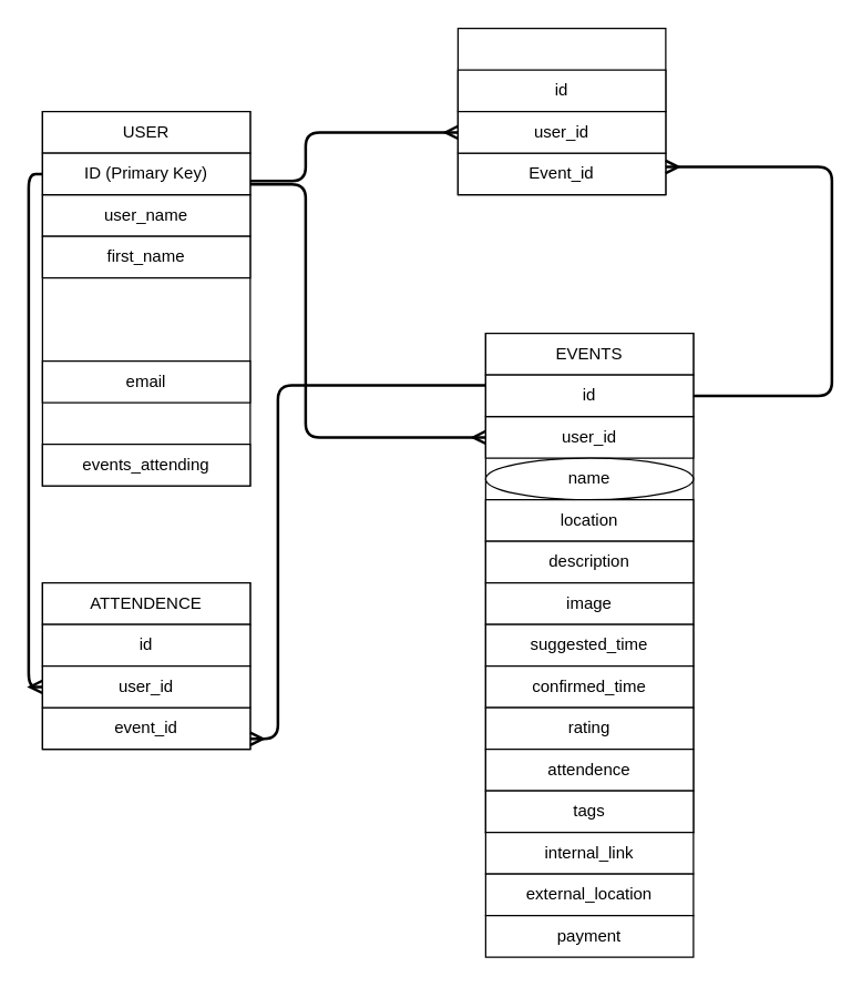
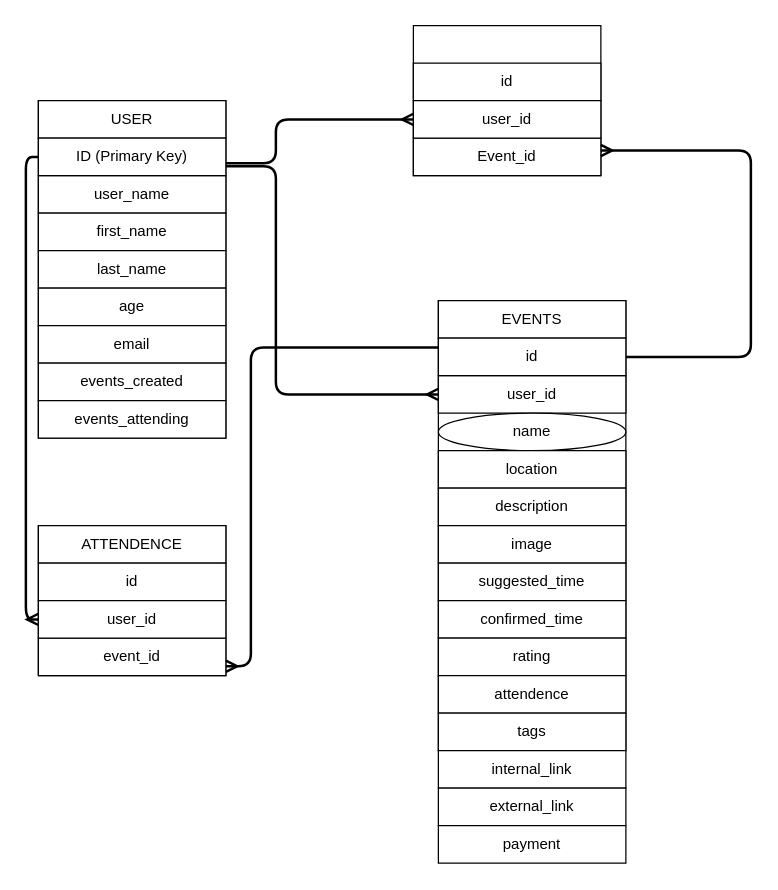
+ <mxCell id="11" value="last_name" style="rounded=0;whiteSpace=wrap;html=1;" parent="1" vertex="1"><mxGeometry x="30" y="200" width="150" height="30" as="geometry" /></mxCell>
+ <mxCell id="16" value="age" style="rounded=0;whiteSpace=wrap;html=1;" parent="1" vertex="1"><mxGeometry x="30" y="230" width="150" height="30" as="geometry" /></mxCell>
+ <mxCell id="18" value="events_created" style="rounded=0;whiteSpace=wrap;html=1;" parent="1" vertex="1"><mxGeometry x="30" y="290" width="150" height="30" as="geometry" /></mxCell>
- <mxCell id="28" value="external_location" style="rounded=0;whiteSpace=wrap;html=1;" parent="1" vertex="1"><mxGeometry x="350" y="630" width="150" height="30" as="geometry" /></mxCell>
+ <mxCell id="28" value="external_link" style="rounded=0;whiteSpace=wrap;html=1;" parent="1" vertex="1"><mxGeometry x="350" y="630" width="150" height="30" as="geometry" /></mxCell>
